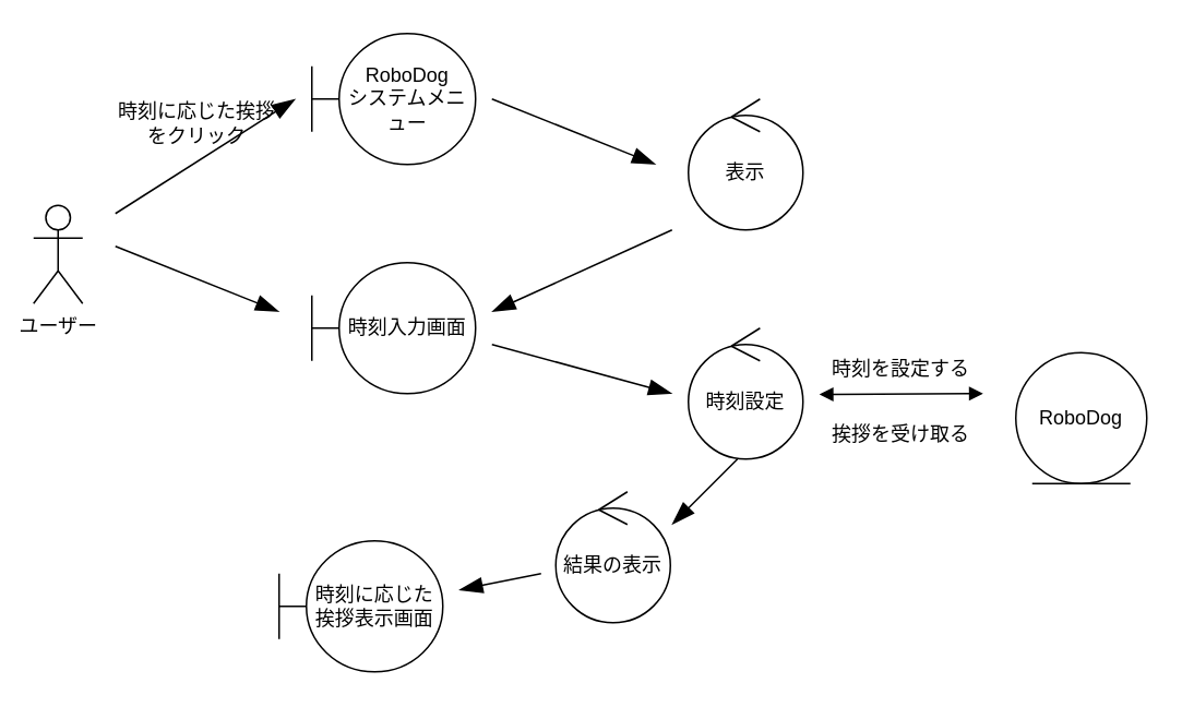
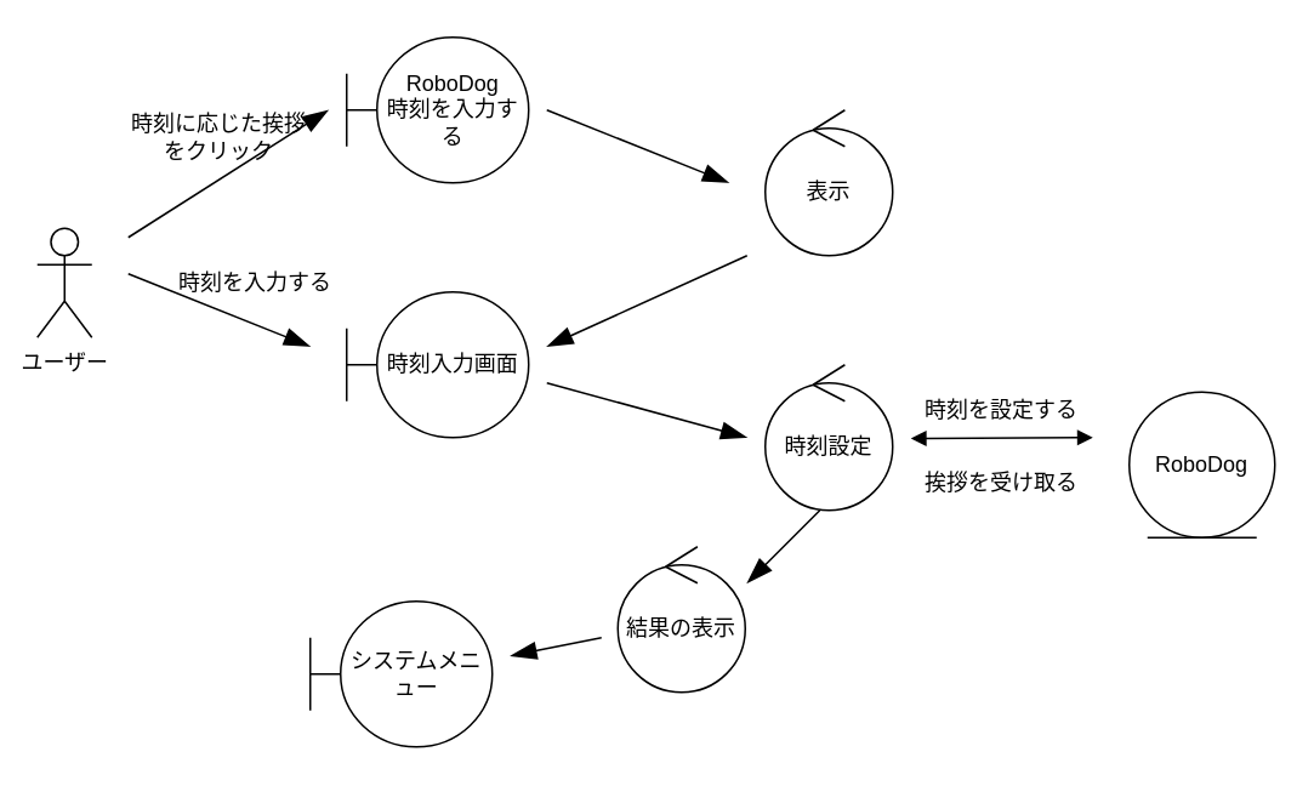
- <mxCell id="3" value="RoboDog&lt;div&gt;システムメニュー&lt;/div&gt;" style="shape=umlBoundary;whiteSpace=wrap;html=1;" vertex="1" parent="1"><mxGeometry x="190" y="20" width="100" height="80" as="geometry" /></mxCell>
+ <mxCell id="3" value="RoboDog&lt;div&gt;時刻を入力する&lt;/div&gt;" style="shape=umlBoundary;whiteSpace=wrap;html=1;" vertex="1" parent="1"><mxGeometry x="190" y="20" width="100" height="80" as="geometry" /></mxCell>
+ <mxCell id="11" value="時刻を入力する" style="text;html=1;align=center;verticalAlign=middle;whiteSpace=wrap;rounded=0;" vertex="1" parent="1"><mxGeometry x="90" y="140" width="100" height="30" as="geometry" /></mxCell>
- <mxCell id="14" value="時刻に応じた挨拶表示画面" style="shape=umlBoundary;whiteSpace=wrap;html=1;" vertex="1" parent="1"><mxGeometry x="170" y="330" width="100" height="80" as="geometry" /></mxCell>
+ <mxCell id="14" value="システムメニュー" style="shape=umlBoundary;whiteSpace=wrap;html=1;" vertex="1" parent="1"><mxGeometry x="170" y="330" width="100" height="80" as="geometry" /></mxCell>
